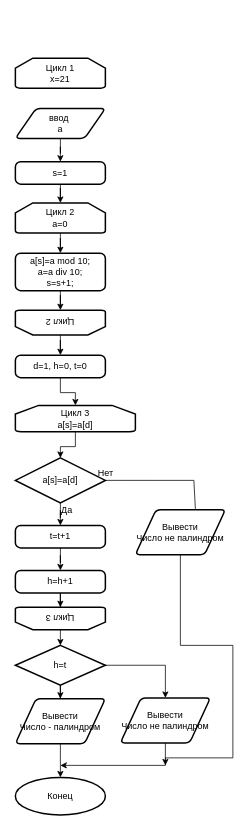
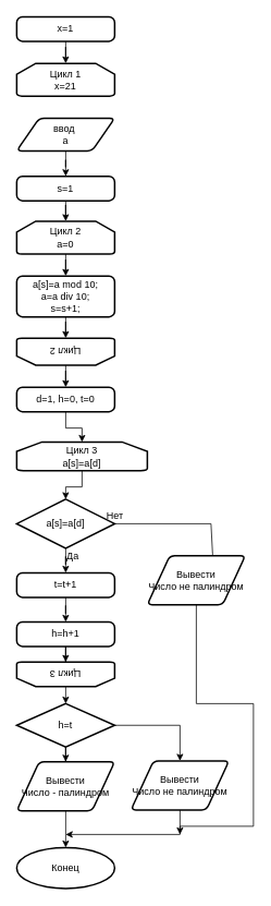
+ <mxCell id="4" value="x=1" style="rounded=1;whiteSpace=wrap;html=1;absoluteArcSize=1;arcSize=14;strokeWidth=2;" vertex="1" parent="1"><mxGeometry x="20" y="20" width="120" height="30" as="geometry" /></mxCell>
+ <mxCell id="3" style="edgeStyle=orthogonalEdgeStyle;rounded=0;orthogonalLoop=1;jettySize=auto;html=1;" edge="1" parent="1" source="4" target="2"><mxGeometry relative="1" as="geometry" /></mxCell>
